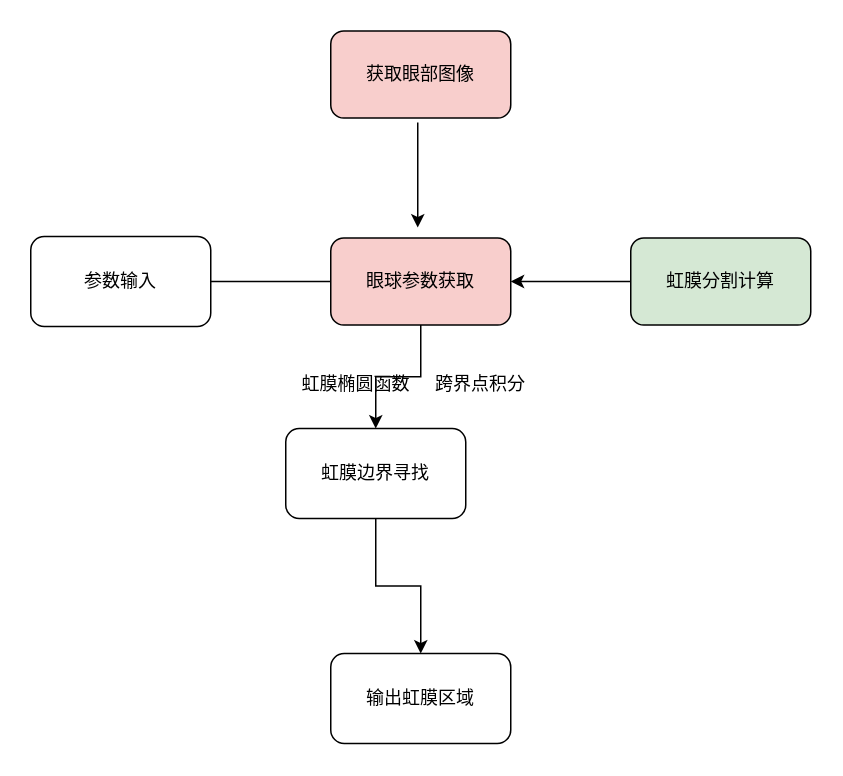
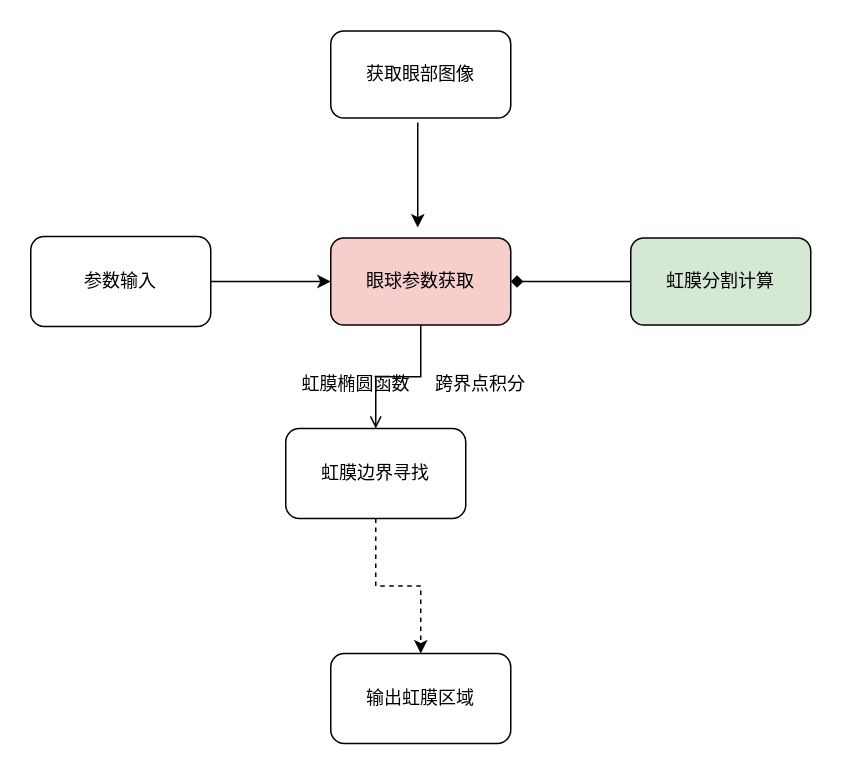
- <mxCell id="12" value="获取眼部图像" style="rounded=1;whiteSpace=wrap;html=1;fillColor=#f8cecc;" vertex="1" parent="1"><mxGeometry x="220" y="20" width="120" height="58" as="geometry" /></mxCell>
+ <mxCell id="12" value="获取眼部图像" style="rounded=1;whiteSpace=wrap;html=1;" vertex="1" parent="1"><mxGeometry x="220" y="20" width="120" height="58" as="geometry" /></mxCell>
- <mxCell id="5" value="" style="edgeStyle=orthogonalEdgeStyle;rounded=0;orthogonalLoop=1;jettySize=auto;html=1;endArrow=none;" edge="1" parent="1" source="6" target="4"><mxGeometry relative="1" as="geometry" /></mxCell>
+ <mxCell id="5" value="" style="edgeStyle=orthogonalEdgeStyle;rounded=0;orthogonalLoop=1;jettySize=auto;html=1;" edge="1" parent="1" source="6" target="4"><mxGeometry relative="1" as="geometry" /></mxCell>
- <mxCell id="7" value="" style="edgeStyle=orthogonalEdgeStyle;rounded=0;orthogonalLoop=1;jettySize=auto;html=1;" edge="1" parent="1" source="8" target="4"><mxGeometry relative="1" as="geometry" /></mxCell>
+ <mxCell id="7" value="" style="edgeStyle=orthogonalEdgeStyle;rounded=0;orthogonalLoop=1;jettySize=auto;html=1;endArrow=diamond;" edge="1" parent="1" source="8" target="4"><mxGeometry relative="1" as="geometry" /></mxCell>
- <mxCell id="3" value="" style="edgeStyle=orthogonalEdgeStyle;rounded=0;orthogonalLoop=1;jettySize=auto;html=1;" edge="1" parent="1" source="4" target="10"><mxGeometry relative="1" as="geometry" /></mxCell>
+ <mxCell id="3" value="" style="edgeStyle=orthogonalEdgeStyle;rounded=0;orthogonalLoop=1;jettySize=auto;html=1;endArrow=open;" edge="1" parent="1" source="4" target="10"><mxGeometry relative="1" as="geometry" /></mxCell>
- <mxCell id="9" value="" style="edgeStyle=orthogonalEdgeStyle;rounded=0;orthogonalLoop=1;jettySize=auto;html=1;" edge="1" parent="1" source="10" target="11"><mxGeometry relative="1" as="geometry" /></mxCell>
+ <mxCell id="9" value="" style="edgeStyle=orthogonalEdgeStyle;rounded=0;orthogonalLoop=1;jettySize=auto;html=1;dashed=1;" edge="1" parent="1" source="10" target="11"><mxGeometry relative="1" as="geometry" /></mxCell>
